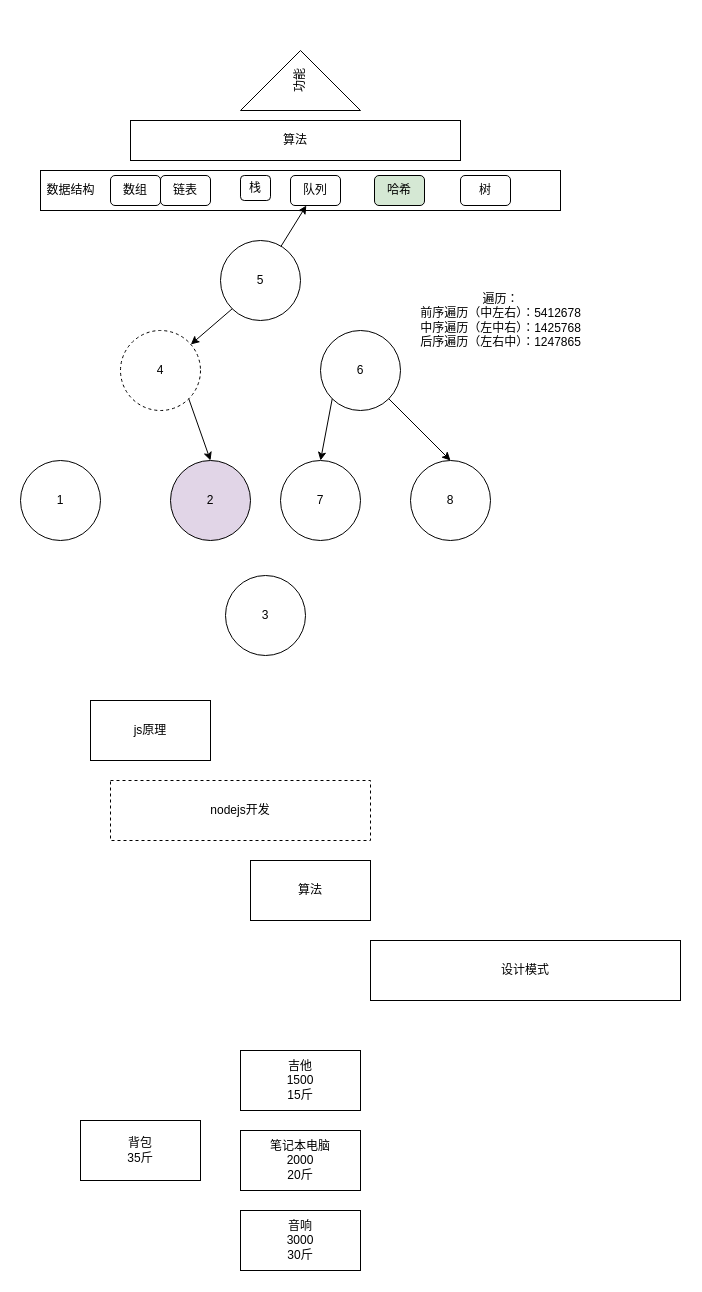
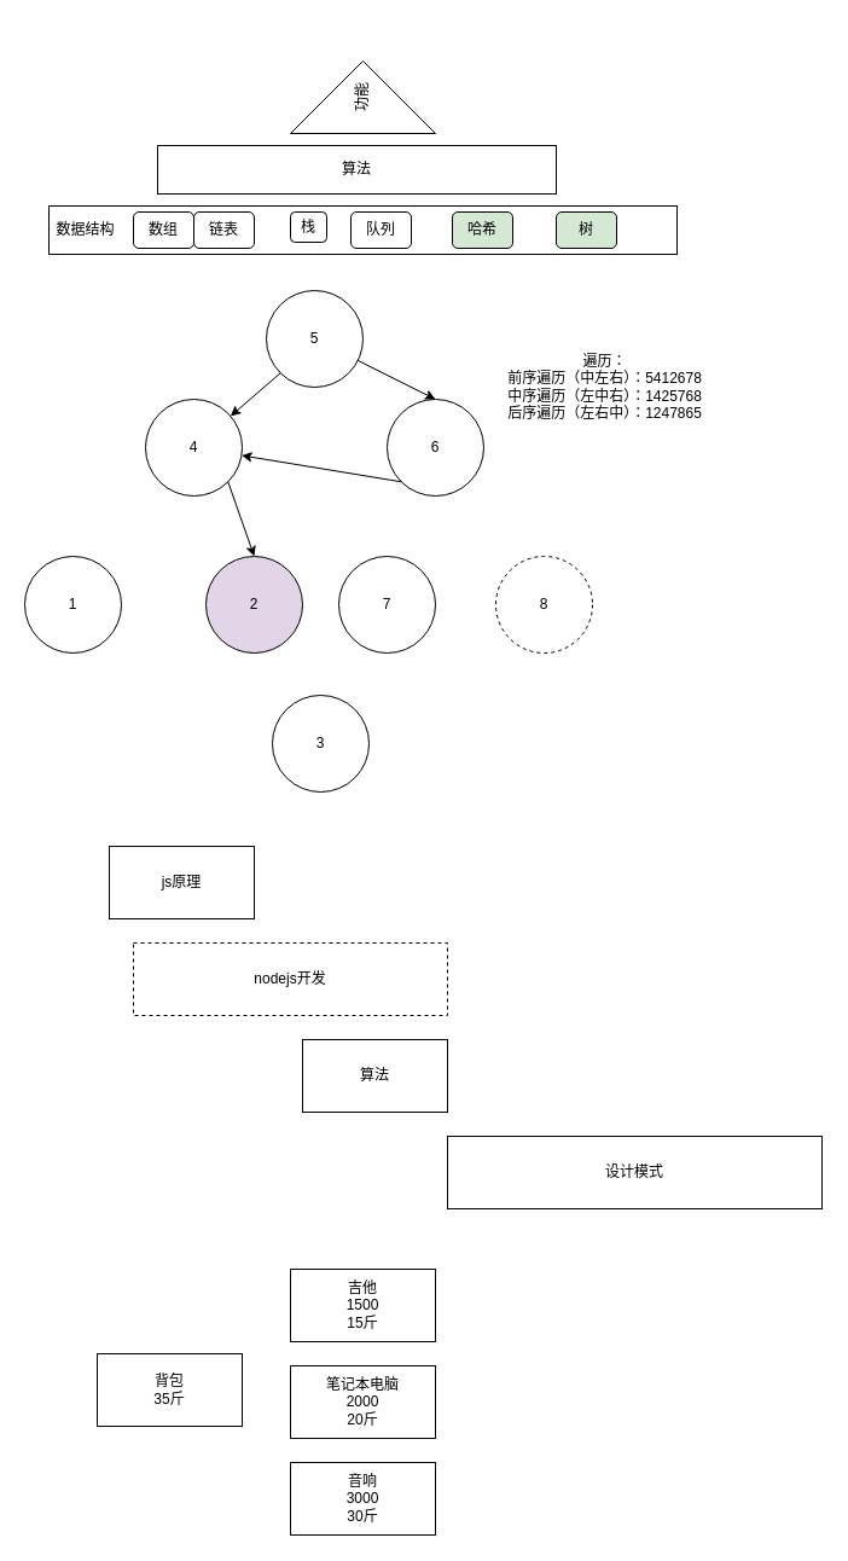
- <mxCell id="11" value="树" style="rounded=1;whiteSpace=wrap;html=1;" vertex="1" parent="1"><mxGeometry x="460" y="175" width="50" height="30" as="geometry" /></mxCell>
+ <mxCell id="11" value="树" style="rounded=1;whiteSpace=wrap;html=1;fillColor=#d5e8d4;" vertex="1" parent="1"><mxGeometry x="460" y="175" width="50" height="30" as="geometry" /></mxCell>
- <mxCell id="19" value="" style="endArrow=classic;html=1;rounded=0;" edge="1" parent="1" source="12" target="9"><mxGeometry width="50" height="50" relative="1" as="geometry"><mxPoint x="340" y="390" as="sourcePoint" /><mxPoint x="390" y="340" as="targetPoint" /></mxGeometry></mxCell>
+ <mxCell id="19" value="" style="endArrow=classic;html=1;rounded=0;entryX=0.5;entryY=0;entryDx=0;entryDy=0;" edge="1" parent="1" source="12" target="14"><mxGeometry width="50" height="50" relative="1" as="geometry"><mxPoint x="340" y="390" as="sourcePoint" /><mxPoint x="390" y="340" as="targetPoint" /></mxGeometry></mxCell>
- <mxCell id="13" value="4" style="ellipse;whiteSpace=wrap;html=1;aspect=fixed;dashed=1;" vertex="1" parent="1"><mxGeometry x="120" y="330" width="80" height="80" as="geometry" /></mxCell>
+ <mxCell id="13" value="4" style="ellipse;whiteSpace=wrap;html=1;aspect=fixed;" vertex="1" parent="1"><mxGeometry x="120" y="330" width="80" height="80" as="geometry" /></mxCell>
- <mxCell id="22" value="" style="endArrow=classic;html=1;rounded=0;exitX=0;exitY=1;exitDx=0;exitDy=0;entryX=0.5;entryY=0;entryDx=0;entryDy=0;" edge="1" parent="1" source="14" target="17"><mxGeometry width="50" height="50" relative="1" as="geometry"><mxPoint x="261.716" y="338.284" as="sourcePoint" /><mxPoint x="220.34" y="373.933" as="targetPoint" /></mxGeometry></mxCell>
+ <mxCell id="22" value="" style="endArrow=classic;html=1;rounded=0;exitX=0;exitY=1;exitDx=0;exitDy=0;" edge="1" parent="1" source="14" target="13"><mxGeometry width="50" height="50" relative="1" as="geometry"><mxPoint x="261.716" y="338.284" as="sourcePoint" /><mxPoint x="220.34" y="373.933" as="targetPoint" /></mxGeometry></mxCell>
- <mxCell id="23" value="" style="endArrow=classic;html=1;rounded=0;exitX=1;exitY=1;exitDx=0;exitDy=0;entryX=0.5;entryY=0;entryDx=0;entryDy=0;" edge="1" parent="1" source="14" target="18"><mxGeometry width="50" height="50" relative="1" as="geometry"><mxPoint x="271.716" y="348.284" as="sourcePoint" /><mxPoint x="230.34" y="383.933" as="targetPoint" /></mxGeometry></mxCell>
- <mxCell id="18" value="8" style="ellipse;whiteSpace=wrap;html=1;aspect=fixed;" vertex="1" parent="1"><mxGeometry x="410" y="460" width="80" height="80" as="geometry" /></mxCell>
+ <mxCell id="18" value="8" style="ellipse;whiteSpace=wrap;html=1;aspect=fixed;dashed=1;" vertex="1" parent="1"><mxGeometry x="410" y="460" width="80" height="80" as="geometry" /></mxCell>
